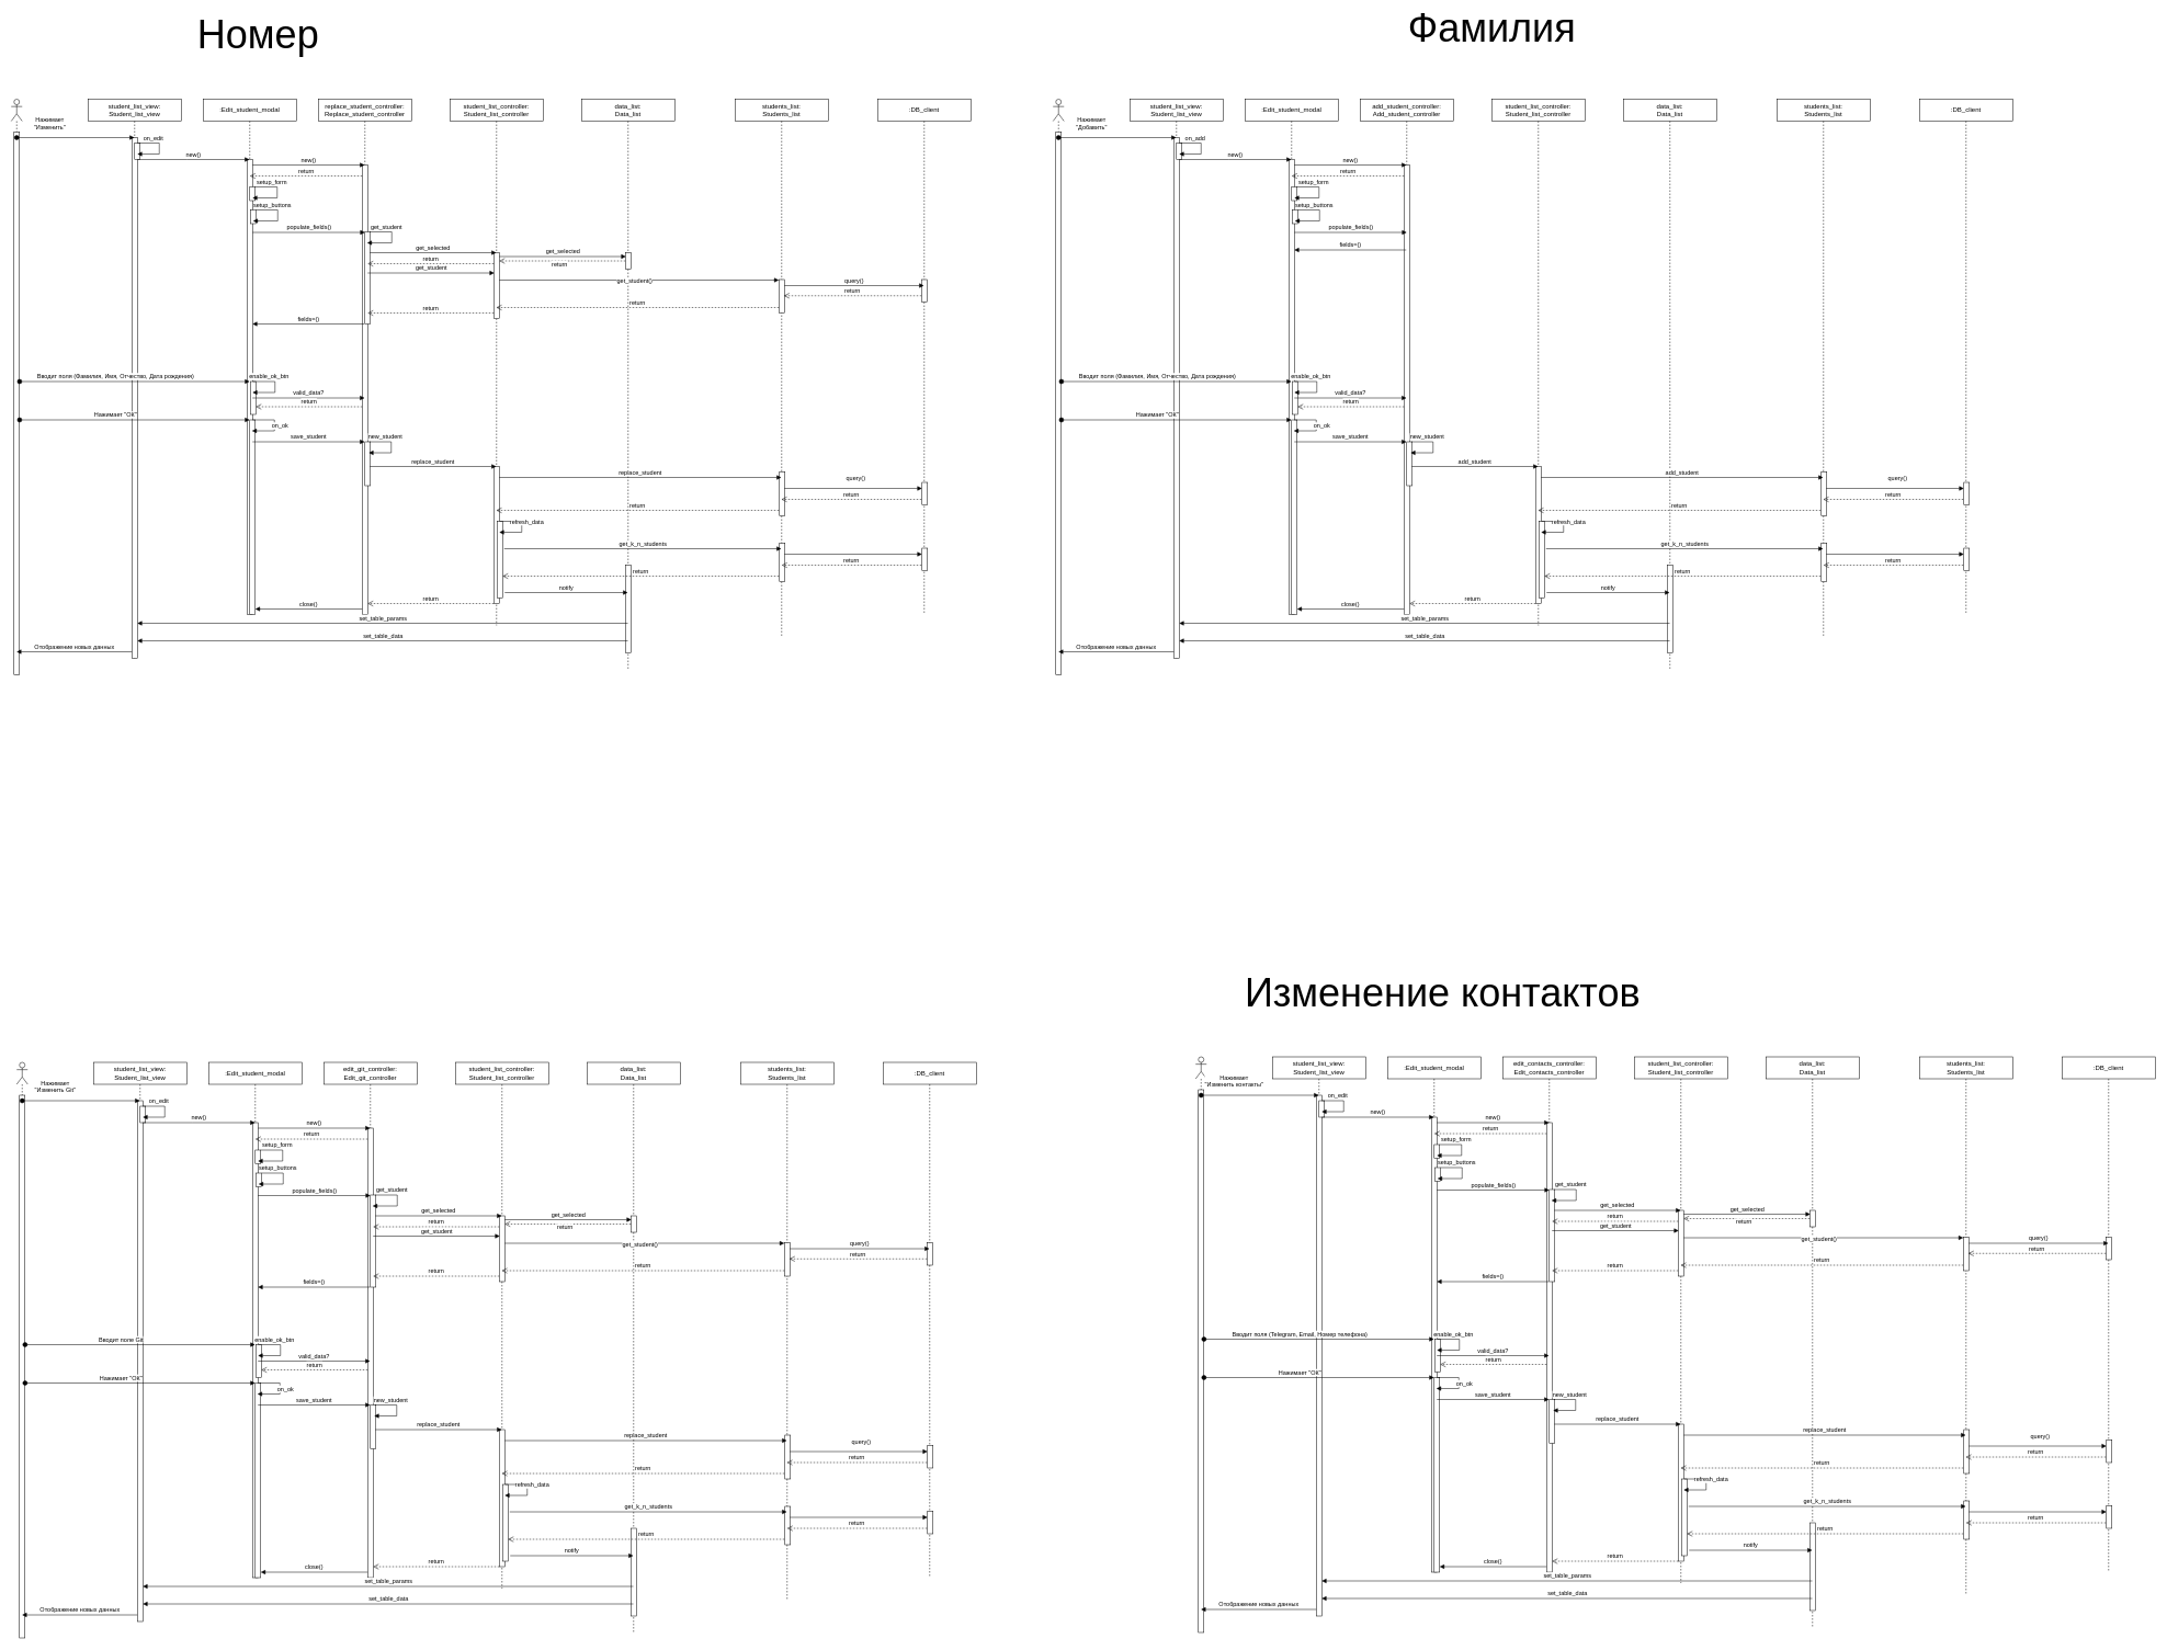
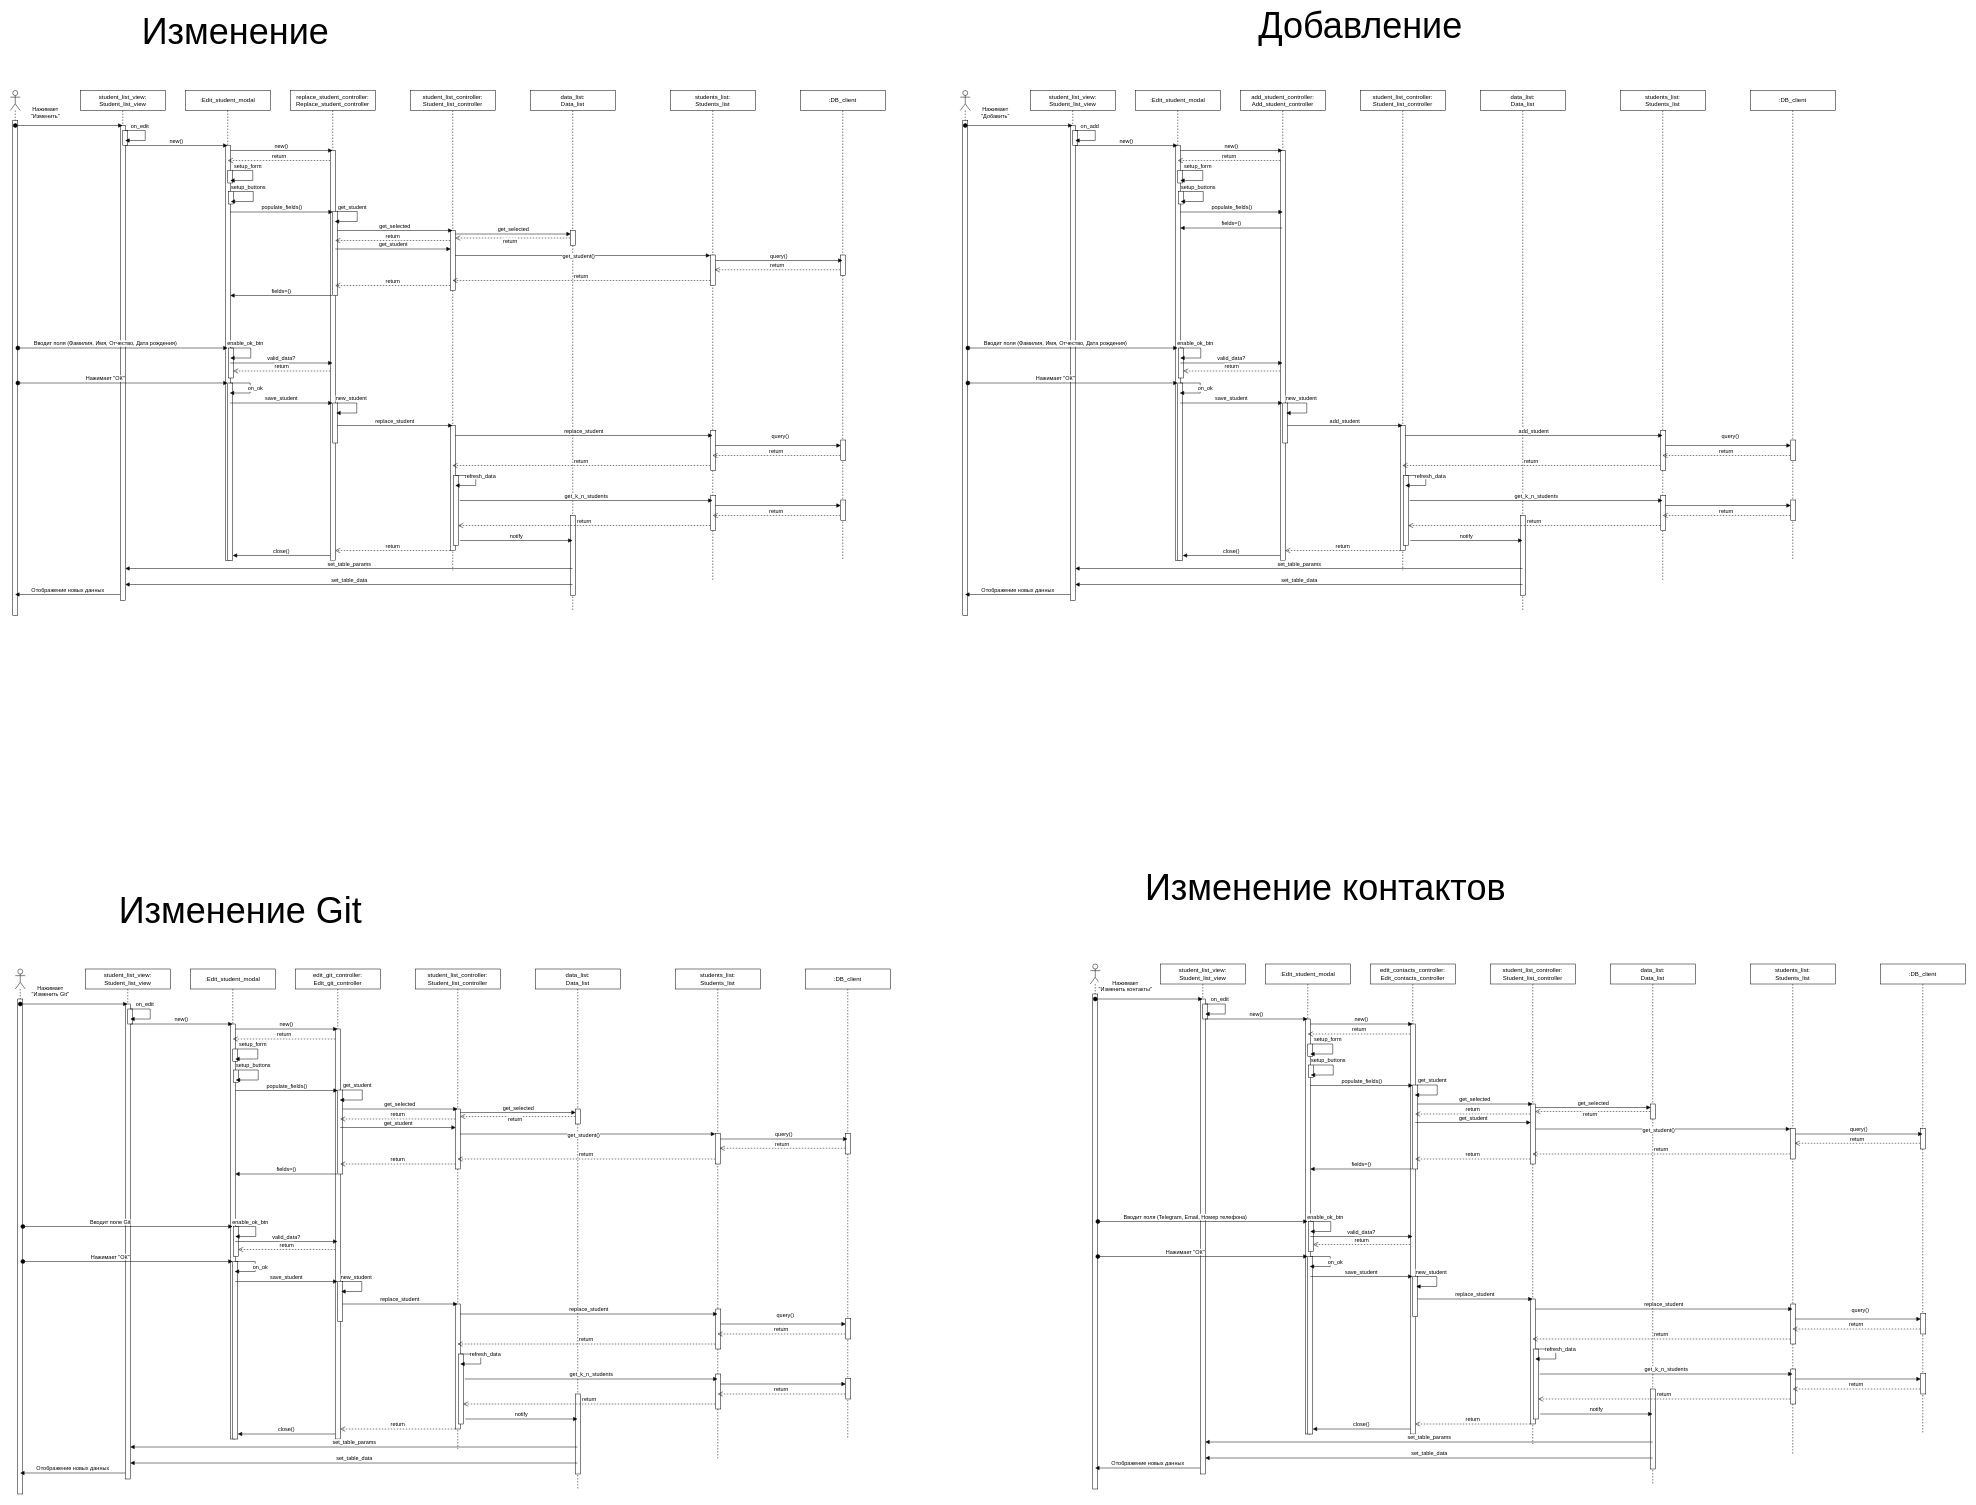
- <mxCell id="138" value="&lt;p style=&quot;line-height: 220%;&quot;&gt;&lt;font style=&quot;font-size: 72px;&quot;&gt;Фамилия&lt;/font&gt;&lt;/p&gt;" style="text;html=1;align=center;verticalAlign=middle;resizable=0;points=[];autosize=1;strokeColor=none;fillColor=none;" vertex="1" parent="1"><mxGeometry x="2505" y="20" width="430" height="80" as="geometry" /></mxCell>
+ <mxCell id="138" value="&lt;p style=&quot;line-height: 220%;&quot;&gt;&lt;font style=&quot;font-size: 72px;&quot;&gt;Добавление&lt;/font&gt;&lt;/p&gt;" style="text;html=1;align=center;verticalAlign=middle;resizable=0;points=[];autosize=1;strokeColor=none;fillColor=none;" vertex="1" parent="1"><mxGeometry x="2505" y="20" width="430" height="80" as="geometry" /></mxCell>
- <mxCell id="137" value="&lt;p style=&quot;line-height: 220%;&quot;&gt;&lt;font style=&quot;font-size: 72px;&quot;&gt;Номер&lt;/font&gt;&lt;/p&gt;" style="text;html=1;align=center;verticalAlign=middle;resizable=0;points=[];autosize=1;strokeColor=none;fillColor=none;" vertex="1" parent="1"><mxGeometry x="270" y="33" width="400" height="80" as="geometry" /></mxCell>
+ <mxCell id="137" value="&lt;p style=&quot;line-height: 220%;&quot;&gt;&lt;font style=&quot;font-size: 72px;&quot;&gt;Изменение&lt;/font&gt;&lt;/p&gt;" style="text;html=1;align=center;verticalAlign=middle;resizable=0;points=[];autosize=1;strokeColor=none;fillColor=none;" vertex="1" parent="1"><mxGeometry x="270" y="33" width="400" height="80" as="geometry" /></mxCell>
- <mxCell id="292" value="&lt;p style=&quot;line-height: 220%;&quot;&gt;&lt;font style=&quot;font-size: 72px;&quot;&gt;Изменение контактов&lt;/font&gt;&lt;/p&gt;" style="text;html=1;align=center;verticalAlign=middle;resizable=0;points=[];autosize=1;strokeColor=none;fillColor=none;" vertex="1" parent="1"><mxGeometry x="2260" y="1780" width="740" height="80" as="geometry" /></mxCell>
+ <mxCell id="292" value="&lt;p style=&quot;line-height: 220%;&quot;&gt;&lt;font style=&quot;font-size: 72px;&quot;&gt;Изменение контактов&lt;/font&gt;&lt;/p&gt;" style="text;html=1;align=center;verticalAlign=middle;resizable=0;points=[];autosize=1;strokeColor=none;fillColor=none;" vertex="1" parent="1"><mxGeometry x="2280" y="1745" width="740" height="80" as="geometry" /></mxCell>
+ <mxCell id="215" value="&lt;p style=&quot;line-height: 220%;&quot;&gt;&lt;font style=&quot;font-size: 72px;&quot;&gt;Изменение Git&lt;/font&gt;&lt;/p&gt;" style="text;html=1;align=center;verticalAlign=middle;resizable=0;points=[];autosize=1;strokeColor=none;fillColor=none;" vertex="1" parent="1"><mxGeometry x="225" y="1790" width="510" height="80" as="geometry" /></mxCell>
